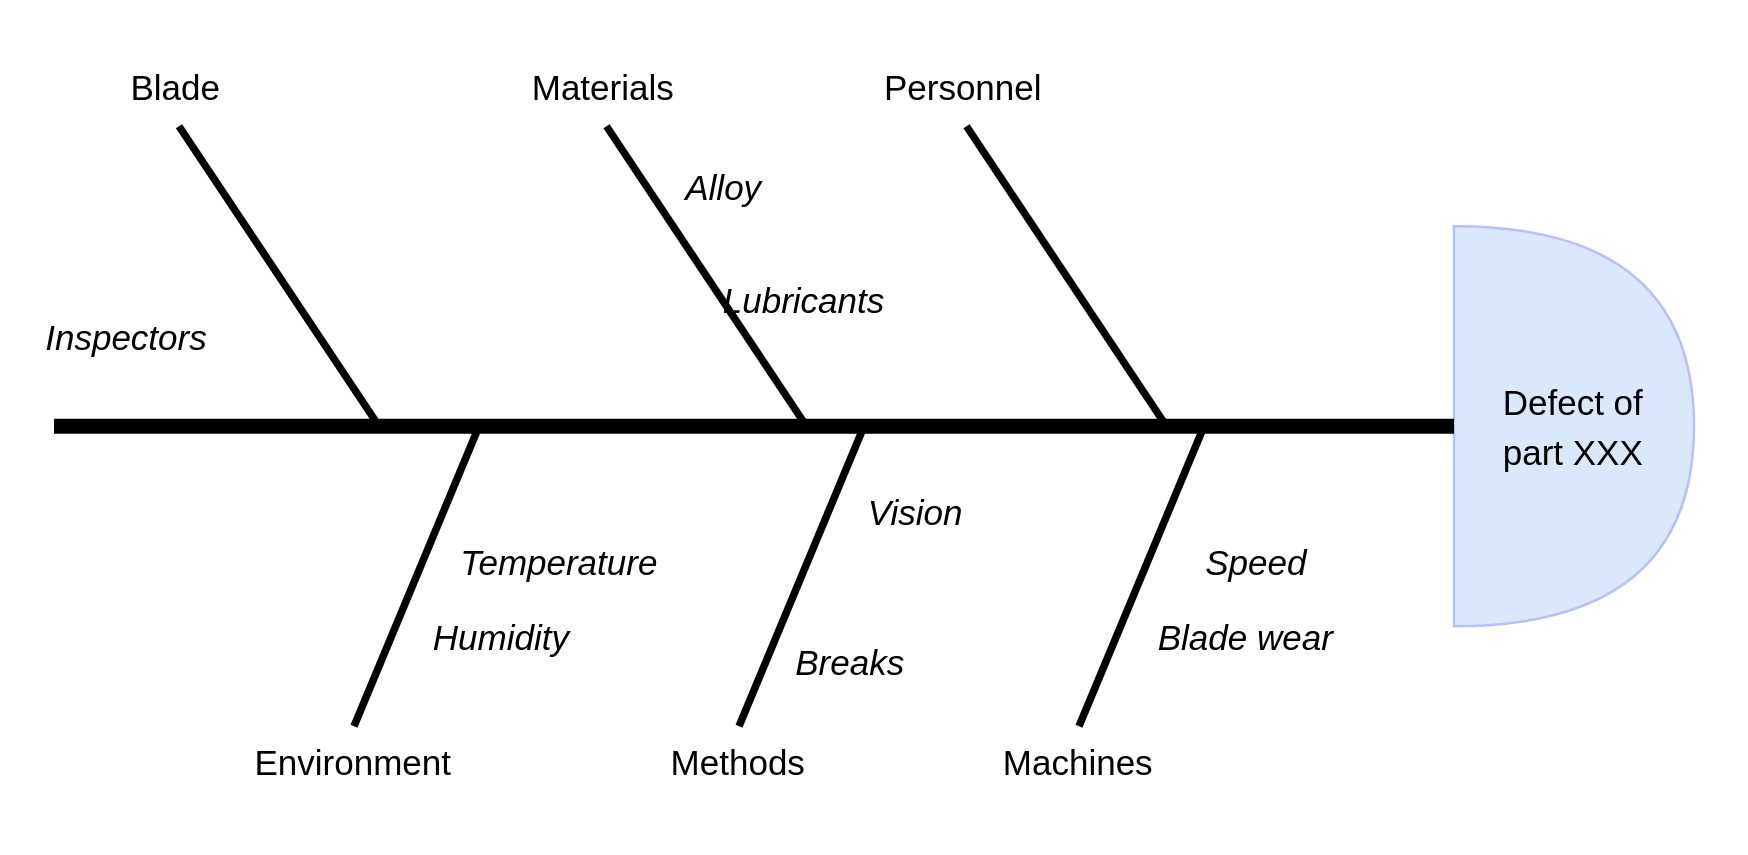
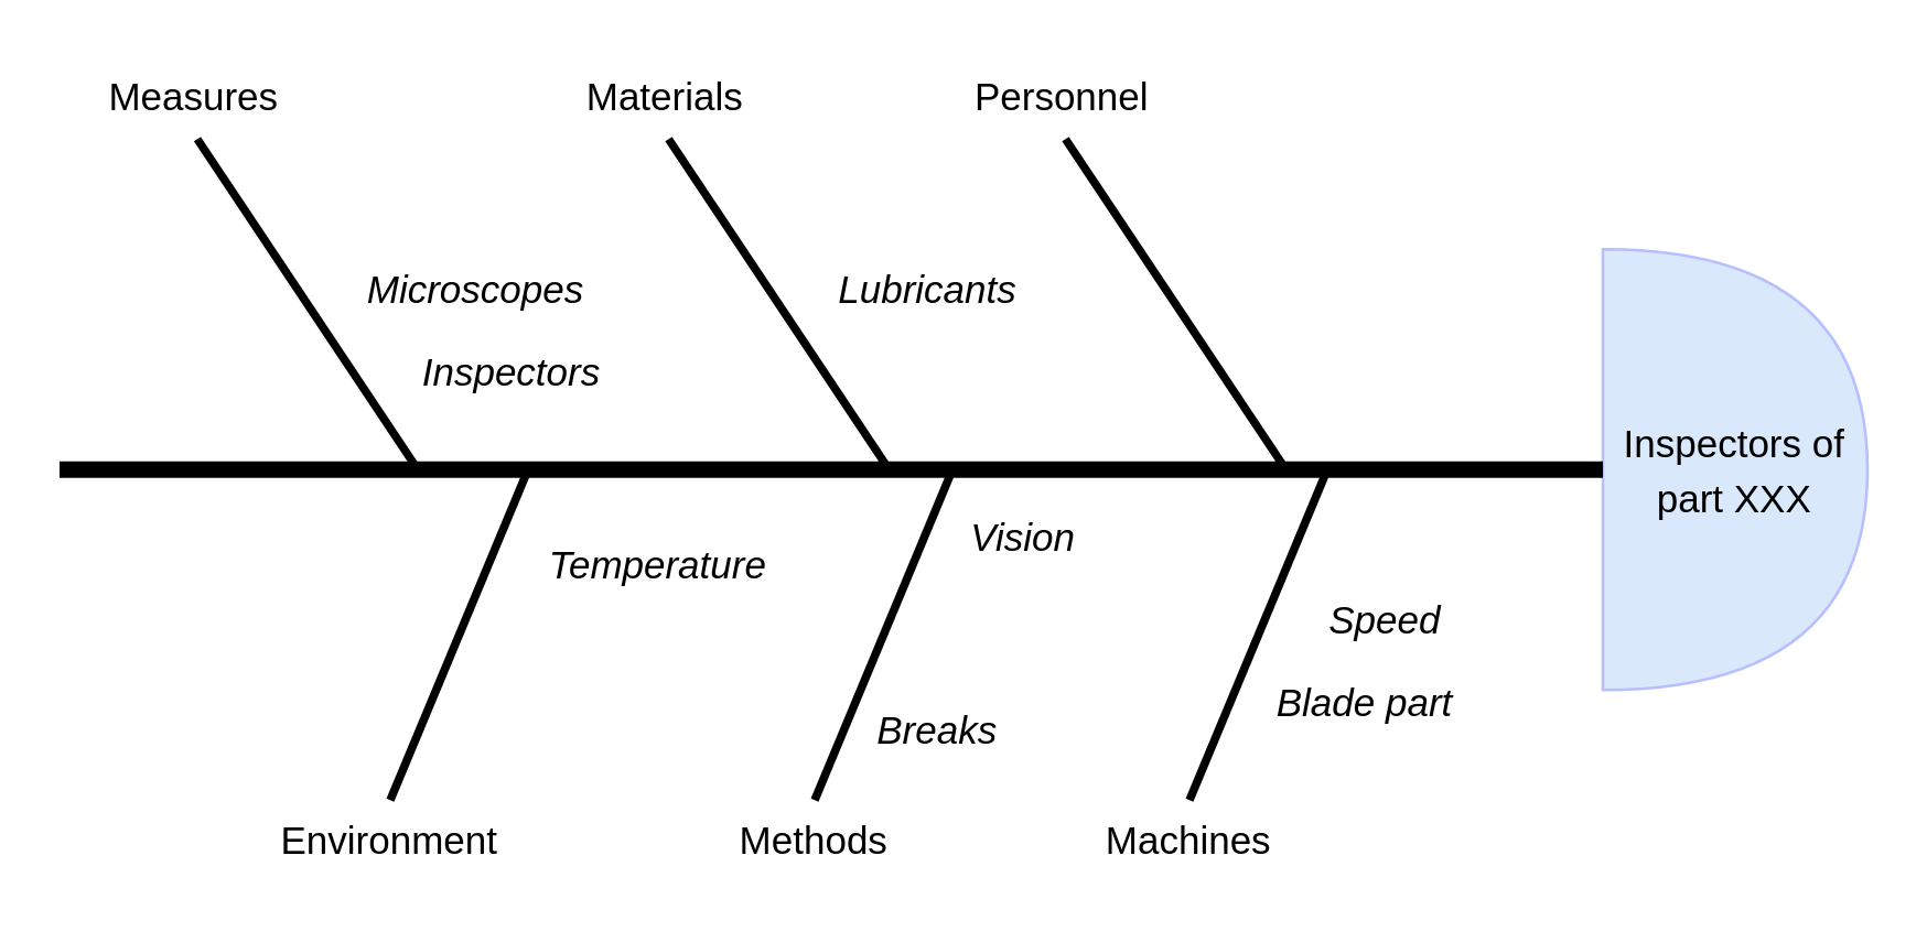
- <mxCell id="5" value="&lt;font style=&quot;font-size: 14px;&quot;&gt;Blade&lt;/font&gt;" style="text;html=1;strokeColor=none;fillColor=none;align=center;verticalAlign=middle;whiteSpace=wrap;rounded=0;fontSize=12;" parent="1" vertex="1"><mxGeometry x="20" y="20" width="100" height="30" as="geometry" /></mxCell>
+ <mxCell id="5" value="&lt;font style=&quot;font-size: 14px;&quot;&gt;Measures&lt;/font&gt;" style="text;html=1;strokeColor=none;fillColor=none;align=center;verticalAlign=middle;whiteSpace=wrap;rounded=0;fontSize=12;" parent="1" vertex="1"><mxGeometry x="20" y="20" width="100" height="30" as="geometry" /></mxCell>
- <mxCell id="10" value="&lt;font style=&quot;font-size: 14px;&quot;&gt;&lt;i&gt;Alloy&lt;/i&gt;&lt;/font&gt;" style="text;html=1;strokeColor=none;fillColor=none;align=left;verticalAlign=middle;whiteSpace=wrap;rounded=0;fontSize=12;" parent="1" vertex="1"><mxGeometry x="272" y="60" width="90" height="30" as="geometry" /></mxCell>
+ <mxCell id="6" value="&lt;font style=&quot;font-size: 14px;&quot;&gt;&lt;i&gt;Microscopes&lt;/i&gt;&lt;/font&gt;" style="text;html=1;strokeColor=none;fillColor=none;align=left;verticalAlign=middle;whiteSpace=wrap;rounded=0;fontSize=12;" parent="1" vertex="1"><mxGeometry x="131" y="90" width="90" height="30" as="geometry" /></mxCell>
- <mxCell id="11" value="&lt;font style=&quot;font-size: 14px;&quot;&gt;&lt;i&gt;Lubricants&lt;/i&gt;&lt;/font&gt;" style="text;html=1;strokeColor=none;fillColor=none;align=left;verticalAlign=middle;whiteSpace=wrap;rounded=0;fontSize=12;" parent="1" vertex="1"><mxGeometry x="287" y="105" width="90" height="30" as="geometry" /></mxCell>
+ <mxCell id="11" value="&lt;font style=&quot;font-size: 14px;&quot;&gt;&lt;i&gt;Lubricants&lt;/i&gt;&lt;/font&gt;" style="text;html=1;strokeColor=none;fillColor=none;align=left;verticalAlign=middle;whiteSpace=wrap;rounded=0;fontSize=12;" parent="1" vertex="1"><mxGeometry x="302" y="90" width="90" height="30" as="geometry" /></mxCell>
- <mxCell id="7" value="&lt;font style=&quot;font-size: 14px;&quot;&gt;&lt;i&gt;Inspectors&lt;/i&gt;&lt;/font&gt;" style="text;html=1;strokeColor=none;fillColor=none;align=left;verticalAlign=middle;whiteSpace=wrap;rounded=0;fontSize=12;" parent="1" vertex="1"><mxGeometry x="16" y="120" width="90" height="30" as="geometry" /></mxCell>
+ <mxCell id="7" value="&lt;font style=&quot;font-size: 14px;&quot;&gt;&lt;i&gt;Inspectors&lt;/i&gt;&lt;/font&gt;" style="text;html=1;strokeColor=none;fillColor=none;align=left;verticalAlign=middle;whiteSpace=wrap;rounded=0;fontSize=12;" parent="1" vertex="1"><mxGeometry x="151" y="120" width="90" height="30" as="geometry" /></mxCell>
- <mxCell id="2" value="&lt;font style=&quot;font-size: 14px;&quot;&gt;Defect of &lt;br&gt;part XXX&lt;/font&gt;" style="shape=or;whiteSpace=wrap;html=1;fontSize=16;fillColor=#dae8fc;strokeColor=#B8BFFF;gradientColor=none;" parent="1" vertex="1"><mxGeometry x="581" y="90" width="96" height="160" as="geometry" /></mxCell>
+ <mxCell id="2" value="&lt;font style=&quot;font-size: 14px;&quot;&gt;Inspectors of &lt;br&gt;part XXX&lt;/font&gt;" style="shape=or;whiteSpace=wrap;html=1;fontSize=16;fillColor=#dae8fc;strokeColor=#B8BFFF;gradientColor=none;" parent="1" vertex="1"><mxGeometry x="581" y="90" width="96" height="160" as="geometry" /></mxCell>
- <mxCell id="23" value="&lt;font style=&quot;font-size: 14px;&quot;&gt;&lt;i&gt;Vision&lt;/i&gt;&lt;/font&gt;" style="text;html=1;strokeColor=none;fillColor=none;align=left;verticalAlign=middle;whiteSpace=wrap;rounded=0;fontSize=12;" parent="1" vertex="1"><mxGeometry x="345" y="190" width="116" height="30" as="geometry" /></mxCell>
+ <mxCell id="23" value="&lt;font style=&quot;font-size: 14px;&quot;&gt;&lt;i&gt;Vision&lt;/i&gt;&lt;/font&gt;" style="text;html=1;strokeColor=none;fillColor=none;align=left;verticalAlign=middle;whiteSpace=wrap;rounded=0;fontSize=12;" parent="1" vertex="1"><mxGeometry x="350" y="180" width="116" height="30" as="geometry" /></mxCell>
- <mxCell id="17" value="&lt;font style=&quot;font-size: 14px;&quot;&gt;&lt;i&gt;Temperature&lt;/i&gt;&lt;/font&gt;" style="text;html=1;strokeColor=none;fillColor=none;align=left;verticalAlign=middle;whiteSpace=wrap;rounded=0;fontSize=12;" parent="1" vertex="1"><mxGeometry x="182" y="210" width="90" height="30" as="geometry" /></mxCell>
+ <mxCell id="17" value="&lt;font style=&quot;font-size: 14px;&quot;&gt;&lt;i&gt;Temperature&lt;/i&gt;&lt;/font&gt;" style="text;html=1;strokeColor=none;fillColor=none;align=left;verticalAlign=middle;whiteSpace=wrap;rounded=0;fontSize=12;" parent="1" vertex="1"><mxGeometry x="197" y="190" width="90" height="30" as="geometry" /></mxCell>
- <mxCell id="16" value="&lt;font style=&quot;font-size: 14px;&quot;&gt;&lt;i&gt;Humidity&lt;/i&gt;&lt;/font&gt;" style="text;html=1;strokeColor=none;fillColor=none;align=left;verticalAlign=middle;whiteSpace=wrap;rounded=0;fontSize=12;" parent="1" vertex="1"><mxGeometry x="171" y="240" width="90" height="30" as="geometry" /></mxCell>
- <mxCell id="24" value="&lt;span style=&quot;font-size: 14px;&quot;&gt;&lt;i&gt;Blade wear&lt;/i&gt;&lt;/span&gt;" style="text;html=1;strokeColor=none;fillColor=none;align=left;verticalAlign=middle;whiteSpace=wrap;rounded=0;fontSize=12;" parent="1" vertex="1"><mxGeometry x="461" y="240" width="120" height="30" as="geometry" /></mxCell>
+ <mxCell id="24" value="&lt;span style=&quot;font-size: 14px;&quot;&gt;&lt;i&gt;Blade part&lt;/i&gt;&lt;/span&gt;" style="text;html=1;strokeColor=none;fillColor=none;align=left;verticalAlign=middle;whiteSpace=wrap;rounded=0;fontSize=12;" parent="1" vertex="1"><mxGeometry x="461" y="240" width="120" height="30" as="geometry" /></mxCell>
